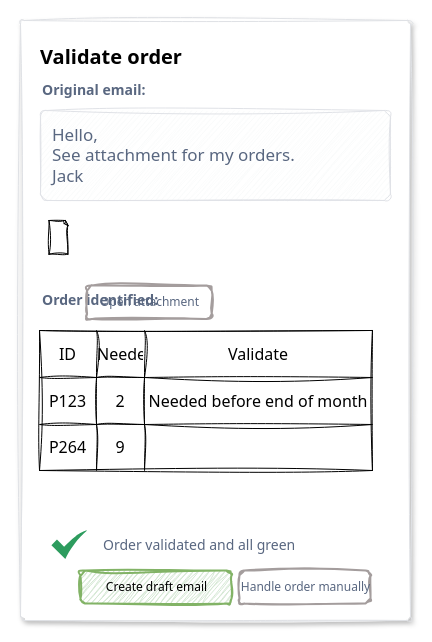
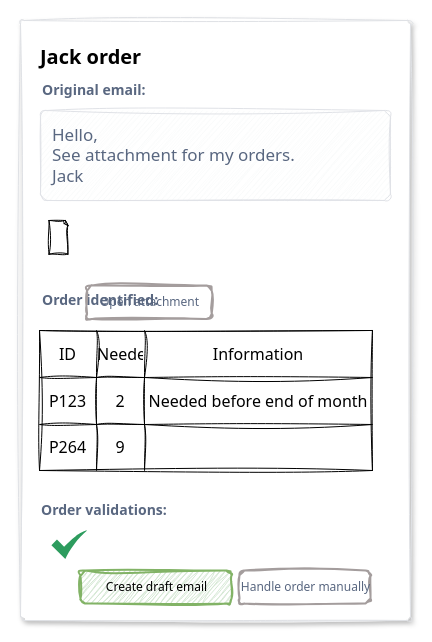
- <mxCell id="2" value="Validate order" style="html=1;rounded=1;fillColor=#ffffff;strokeColor=#DFE1E5;fontSize=20;align=left;fontColor=#000000;shadow=1;arcSize=1;whiteSpace=wrap;spacing=20;verticalAlign=top;fontStyle=1;pointerEvents=0;sketch=1;hachureGap=4;jiggle=2;curveFitting=1;fontFamily=Segoe UI;" parent="1" vertex="1"><mxGeometry x="20" y="20" width="390" height="600" as="geometry" /></mxCell>
+ <mxCell id="2" value="Jack order" style="html=1;rounded=1;fillColor=#ffffff;strokeColor=#DFE1E5;fontSize=20;align=left;fontColor=#000000;shadow=1;arcSize=1;whiteSpace=wrap;spacing=20;verticalAlign=top;fontStyle=1;pointerEvents=0;sketch=1;hachureGap=4;jiggle=2;curveFitting=1;fontFamily=Segoe UI;" parent="1" vertex="1"><mxGeometry x="20" y="20" width="390" height="600" as="geometry" /></mxCell>
- <mxCell id="14" value="Validate" style="shape=partialRectangle;html=1;whiteSpace=wrap;connectable=0;strokeColor=inherit;overflow=hidden;fillColor=none;top=0;left=0;bottom=0;right=0;pointerEvents=1;fontSize=16;sketch=1;hachureGap=4;jiggle=2;curveFitting=1;fontFamily=Segoe UI;" parent="11" vertex="1"><mxGeometry x="105" width="228" height="47" as="geometry"><mxRectangle width="228" height="47" as="alternateBounds" /></mxGeometry></mxCell>
+ <mxCell id="14" value="Information" style="shape=partialRectangle;html=1;whiteSpace=wrap;connectable=0;strokeColor=inherit;overflow=hidden;fillColor=none;top=0;left=0;bottom=0;right=0;pointerEvents=1;fontSize=16;sketch=1;hachureGap=4;jiggle=2;curveFitting=1;fontFamily=Segoe UI;" parent="11" vertex="1"><mxGeometry x="105" width="228" height="47" as="geometry"><mxRectangle width="228" height="47" as="alternateBounds" /></mxGeometry></mxCell>
+ <mxCell id="23" value="Order validations:" style="dashed=0;html=1;rounded=1;fillColor=none;strokeColor=none;fontSize=14;align=left;fontStyle=1;strokeWidth=2;fontColor=#596780;pointerEvents=0;sketch=1;hachureGap=4;jiggle=2;curveFitting=1;fontFamily=Segoe UI;" parent="2" vertex="1"><mxGeometry x="19.024" y="480" width="95.122" height="20" as="geometry" /></mxCell>
- <mxCell id="25" value="Order validated and all green" style="dashed=0;html=1;rounded=1;fillColor=none;strokeColor=none;fontSize=14;align=left;fontStyle=0;strokeWidth=2;fontColor=#596780;pointerEvents=0;sketch=1;hachureGap=4;jiggle=2;curveFitting=1;fontFamily=Segoe UI;" parent="2" vertex="1"><mxGeometry x="81.329" y="515" width="242.085" height="20" as="geometry" /></mxCell>
